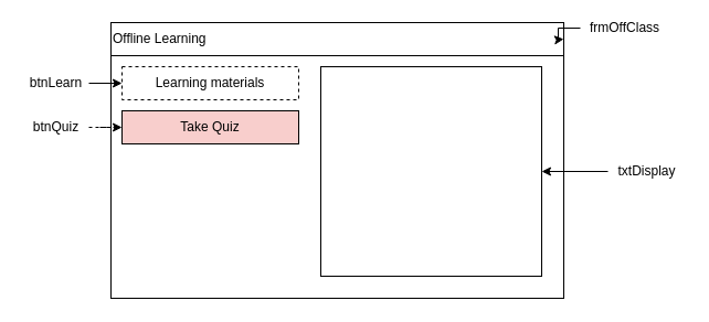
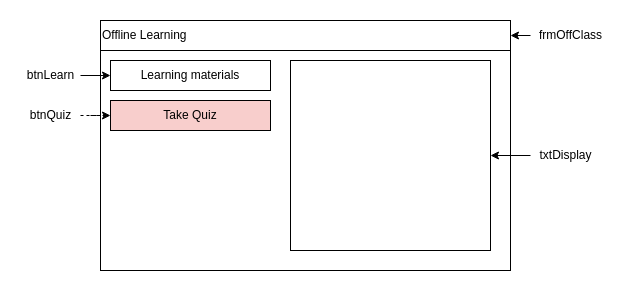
- <mxCell id="8" value="frmOffClass" style="text;html=1;align=center;verticalAlign=middle;resizable=0;points=[];autosize=1;" vertex="1" parent="1"><mxGeometry x="525" y="15" width="80" height="20" as="geometry" /></mxCell>
+ <mxCell id="8" value="frmOffClass" style="text;html=1;align=center;verticalAlign=middle;resizable=0;points=[];autosize=1;" vertex="1" parent="1"><mxGeometry x="530" y="25" width="80" height="20" as="geometry" /></mxCell>
- <mxCell id="4" value="Learning materials" style="rounded=0;whiteSpace=wrap;html=1;dashed=1;" vertex="1" parent="1"><mxGeometry x="110" y="60" width="160" height="30" as="geometry" /></mxCell>
+ <mxCell id="4" value="Learning materials" style="rounded=0;whiteSpace=wrap;html=1;" vertex="1" parent="1"><mxGeometry x="110" y="60" width="160" height="30" as="geometry" /></mxCell>
- <mxCell id="10" value="txtDisplay" style="text;html=1;align=center;verticalAlign=middle;resizable=0;points=[];autosize=1;" vertex="1" parent="1"><mxGeometry x="550" y="145" width="70" height="20" as="geometry" /></mxCell>
+ <mxCell id="10" value="txtDisplay" style="text;html=1;align=center;verticalAlign=middle;resizable=0;points=[];autosize=1;" vertex="1" parent="1"><mxGeometry x="530" y="145" width="70" height="20" as="geometry" /></mxCell>
